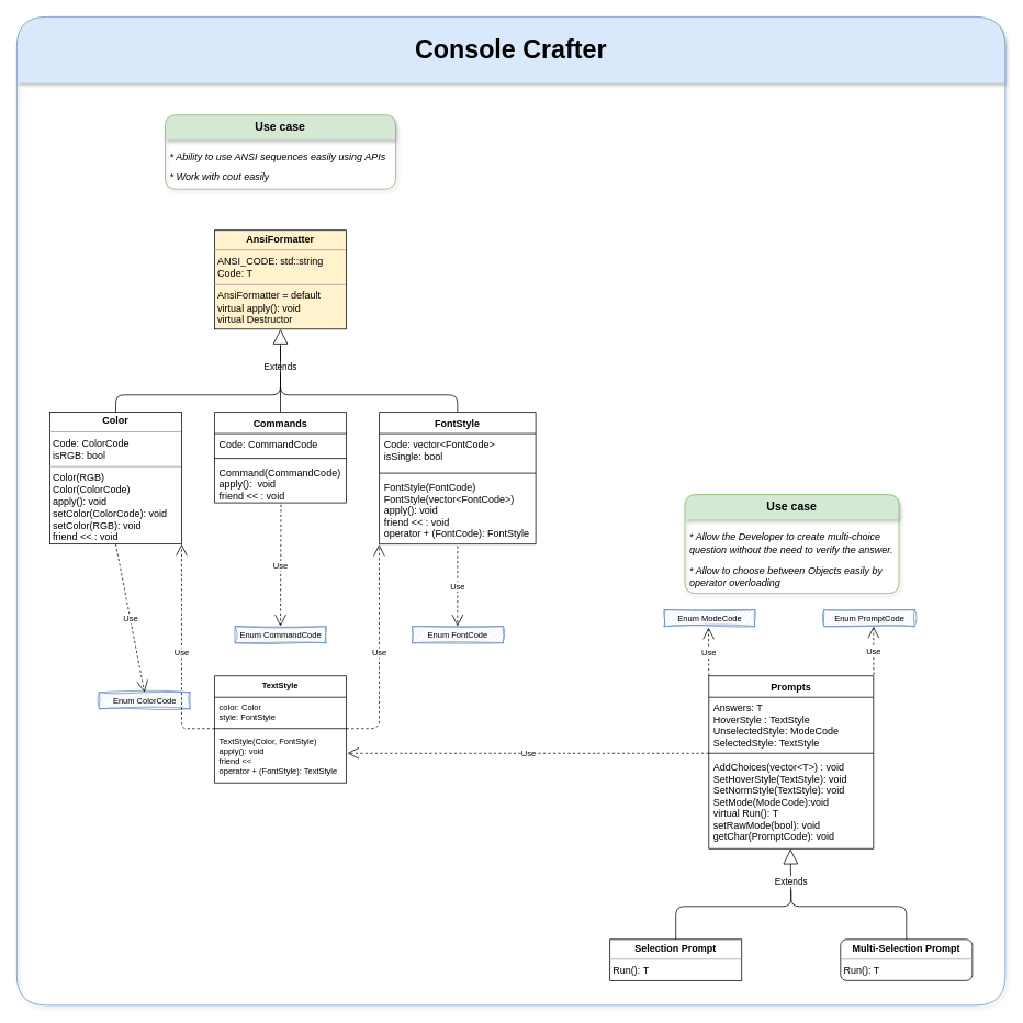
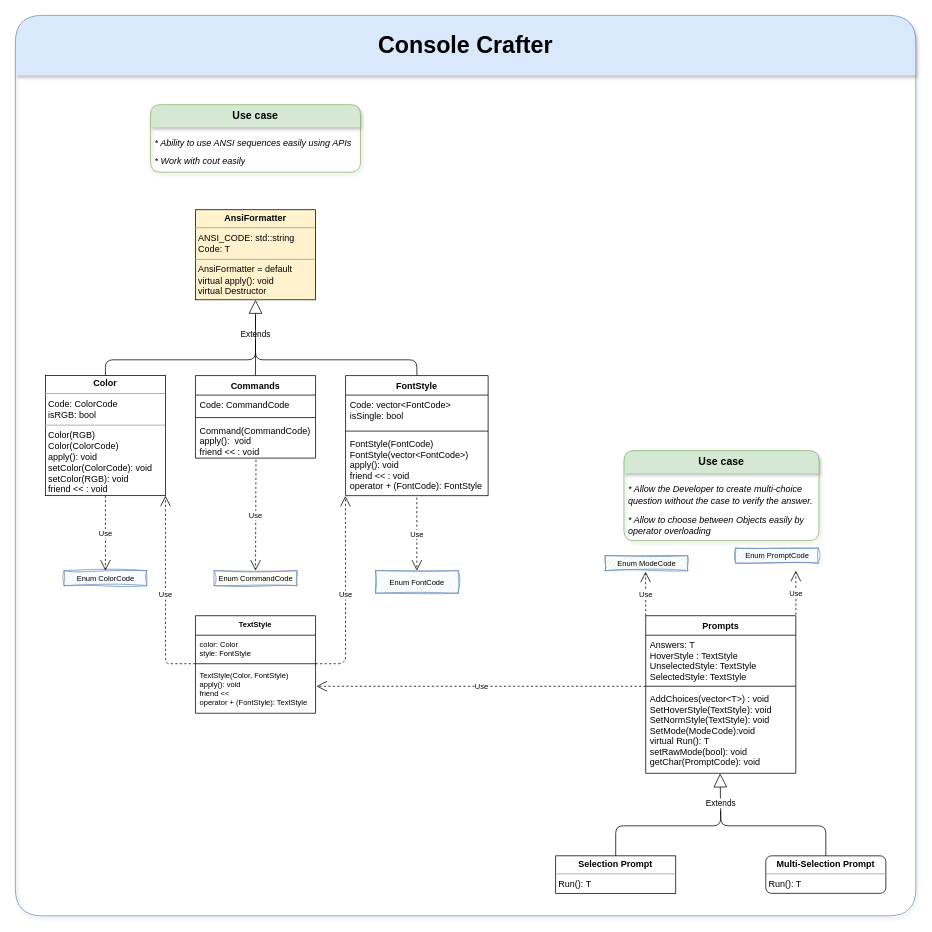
- <mxCell id="44" value="&lt;h1 style=&quot;border-color: var(--border-color);&quot;&gt;&lt;span style=&quot;border-color: var(--border-color); font-weight: 400; background-color: initial;&quot;&gt;&lt;font style=&quot;font-size: 12px;&quot;&gt;&lt;i&gt;* Allow the Developer to create multi-choice question without the need to verify the answer.&lt;/i&gt;&lt;/font&gt;&lt;/span&gt;&lt;/h1&gt;" style="text;strokeColor=none;fillColor=none;align=left;verticalAlign=middle;spacingLeft=4;spacingRight=4;overflow=hidden;points=[[0,0.5],[1,0.5]];portConstraint=eastwest;rotatable=0;whiteSpace=wrap;html=1;fontSize=7;" vertex="1" parent="43"><mxGeometry y="30" width="260" height="50" as="geometry" /></mxCell>
+ <mxCell id="44" value="&lt;h1 style=&quot;border-color: var(--border-color);&quot;&gt;&lt;span style=&quot;border-color: var(--border-color); font-weight: 400; background-color: initial;&quot;&gt;&lt;font style=&quot;font-size: 12px;&quot;&gt;&lt;i&gt;* Allow the Developer to create multi-choice question without the case to verify the answer.&lt;/i&gt;&lt;/font&gt;&lt;/span&gt;&lt;/h1&gt;" style="text;strokeColor=none;fillColor=none;align=left;verticalAlign=middle;spacingLeft=4;spacingRight=4;overflow=hidden;points=[[0,0.5],[1,0.5]];portConstraint=eastwest;rotatable=0;whiteSpace=wrap;html=1;fontSize=7;" vertex="1" parent="43"><mxGeometry y="30" width="260" height="50" as="geometry" /></mxCell>
- <mxCell id="40" value="&lt;font style=&quot;font-size: 10px;&quot;&gt;Enum ModeCode&lt;/font&gt;" style="html=1;fillColor=#dae8fc;strokeColor=#6c8ebf;glass=0;shadow=0;sketch=1;curveFitting=1;jiggle=2;" vertex="1" parent="39"><mxGeometry x="786" y="720" width="110" height="20" as="geometry" /></mxCell>
+ <mxCell id="40" value="&lt;font style=&quot;font-size: 10px;&quot;&gt;Enum ModeCode&lt;/font&gt;" style="html=1;fillColor=#d5e8d4;strokeColor=#6c8ebf;glass=0;shadow=0;sketch=1;curveFitting=1;jiggle=2;" vertex="1" parent="39"><mxGeometry x="786" y="720" width="110" height="20" as="geometry" /></mxCell>
- <mxCell id="41" value="&lt;font style=&quot;font-size: 10px;&quot;&gt;Enum PromptCode&lt;/font&gt;" style="html=1;fillColor=#dae8fc;strokeColor=#6c8ebf;sketch=1;curveFitting=1;jiggle=2;" vertex="1" parent="39"><mxGeometry x="980" y="720" width="110" height="20" as="geometry" /></mxCell>
+ <mxCell id="41" value="&lt;font style=&quot;font-size: 10px;&quot;&gt;Enum PromptCode&lt;/font&gt;" style="html=1;fillColor=#dae8fc;strokeColor=#6c8ebf;sketch=1;curveFitting=1;jiggle=2;" vertex="1" parent="39"><mxGeometry x="960" y="710" width="110" height="20" as="geometry" /></mxCell>
- <mxCell id="16" value="&lt;font style=&quot;font-size: 10px;&quot;&gt;Enum CommandCode&lt;/font&gt;" style="html=1;fillColor=#dae8fc;strokeColor=#6c8ebf;sketch=1;curveFitting=1;jiggle=2;" parent="1" vertex="1"><mxGeometry x="285" y="760" width="110" height="20" as="geometry" /></mxCell>
+ <mxCell id="16" value="&lt;font style=&quot;font-size: 10px;&quot;&gt;Enum CommandCode&lt;/font&gt;" style="html=1;fillColor=#fff2cc;strokeColor=#6c8ebf;sketch=1;curveFitting=1;jiggle=2;" parent="1" vertex="1"><mxGeometry x="285" y="760" width="110" height="20" as="geometry" /></mxCell>
- <mxCell id="17" value="&lt;font style=&quot;font-size: 10px;&quot;&gt;Enum FontCode&lt;/font&gt;" style="html=1;fillColor=#dae8fc;strokeColor=#6c8ebf;sketch=1;curveFitting=1;jiggle=2;" parent="1" vertex="1"><mxGeometry x="500" y="760" width="110" height="20" as="geometry" /></mxCell>
+ <mxCell id="17" value="&lt;font style=&quot;font-size: 10px;&quot;&gt;Enum FontCode&lt;/font&gt;" style="html=1;fillColor=#dae8fc;strokeColor=#6c8ebf;sketch=1;curveFitting=1;jiggle=2;" parent="1" vertex="1"><mxGeometry x="500" y="760" width="110" height="30" as="geometry" /></mxCell>
- <mxCell id="15" value="&lt;font style=&quot;font-size: 10px;&quot;&gt;Enum ColorCode&lt;/font&gt;" style="html=1;fillColor=#dae8fc;strokeColor=#6c8ebf;sketch=1;curveFitting=1;jiggle=2;" parent="1" vertex="1"><mxGeometry x="120" y="840" width="110" height="20" as="geometry" /></mxCell>
+ <mxCell id="15" value="&lt;font style=&quot;font-size: 10px;&quot;&gt;Enum ColorCode&lt;/font&gt;" style="html=1;fillColor=#dae8fc;strokeColor=#6c8ebf;sketch=1;curveFitting=1;jiggle=2;" parent="1" vertex="1"><mxGeometry x="85" y="760" width="110" height="20" as="geometry" /></mxCell>
- <mxCell id="31" value="Answers: T&#10;HoverStyle : TextStyle&#10;UnselectedStyle: ModeCode&#10;SelectedStyle: TextStyle&#10;" style="text;strokeColor=none;fillColor=none;align=left;verticalAlign=top;spacingLeft=4;spacingRight=4;overflow=hidden;rotatable=0;points=[[0,0.5],[1,0.5]];portConstraint=eastwest;" vertex="1" parent="30"><mxGeometry y="26" width="200" height="64" as="geometry" /></mxCell>
+ <mxCell id="31" value="Answers: T&#10;HoverStyle : TextStyle&#10;UnselectedStyle: TextStyle&#10;SelectedStyle: TextStyle&#10;" style="text;strokeColor=none;fillColor=none;align=left;verticalAlign=top;spacingLeft=4;spacingRight=4;overflow=hidden;rotatable=0;points=[[0,0.5],[1,0.5]];portConstraint=eastwest;" vertex="1" parent="30"><mxGeometry y="26" width="200" height="64" as="geometry" /></mxCell>
